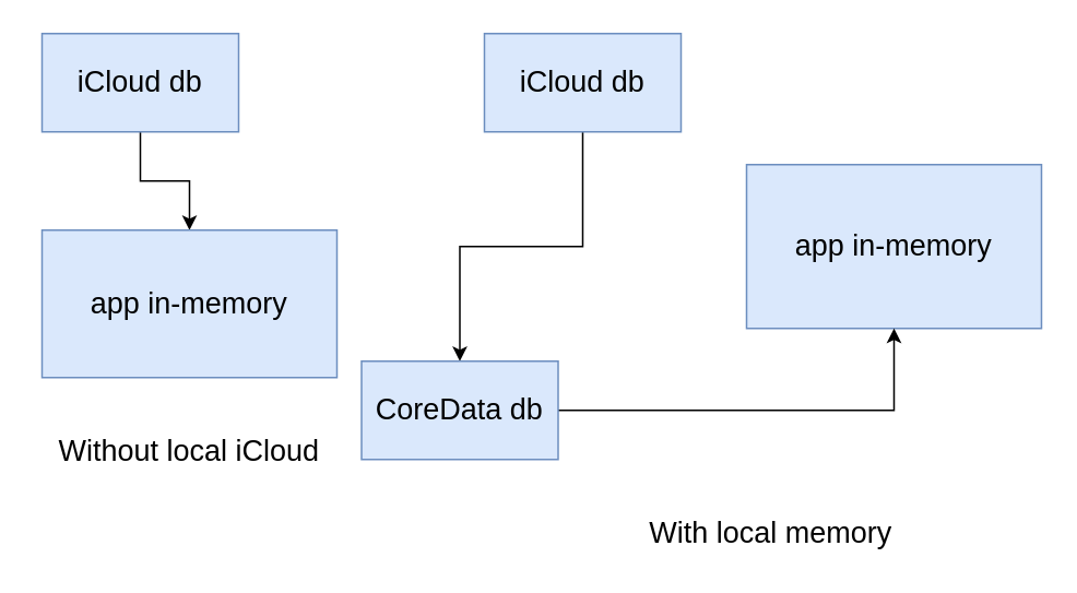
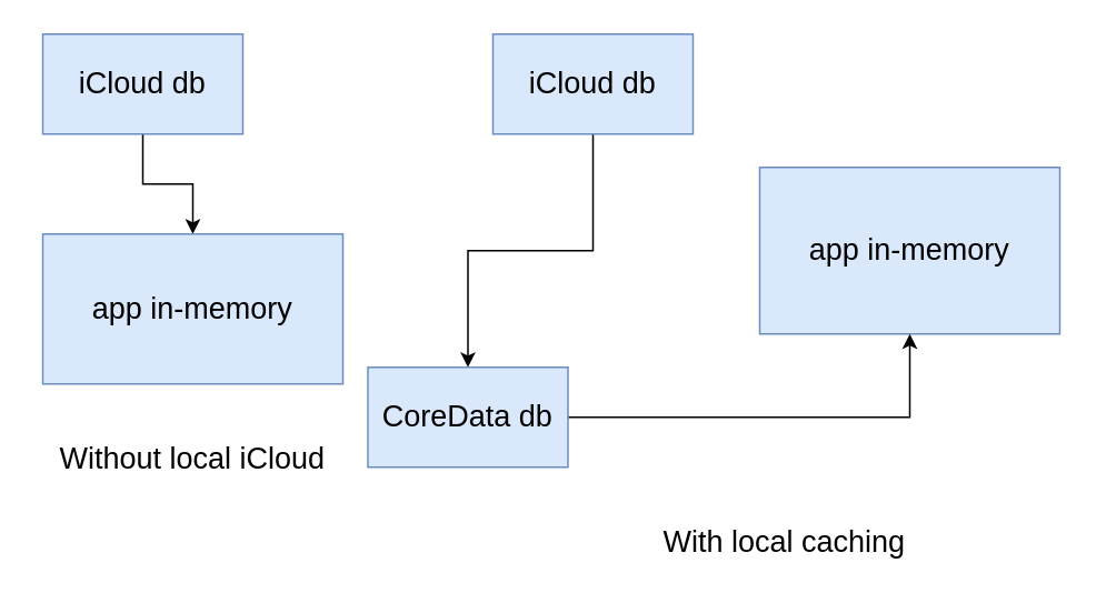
- <mxCell id="11" value="With local memory" style="text;html=1;strokeColor=none;fillColor=none;align=center;verticalAlign=middle;whiteSpace=wrap;rounded=0;fontSize=18;" vertex="1" parent="1"><mxGeometry x="375" y="310" width="190" height="30" as="geometry" /></mxCell>
+ <mxCell id="11" value="With local caching" style="text;html=1;strokeColor=none;fillColor=none;align=center;verticalAlign=middle;whiteSpace=wrap;rounded=0;fontSize=18;" vertex="1" parent="1"><mxGeometry x="375" y="310" width="190" height="30" as="geometry" /></mxCell>
